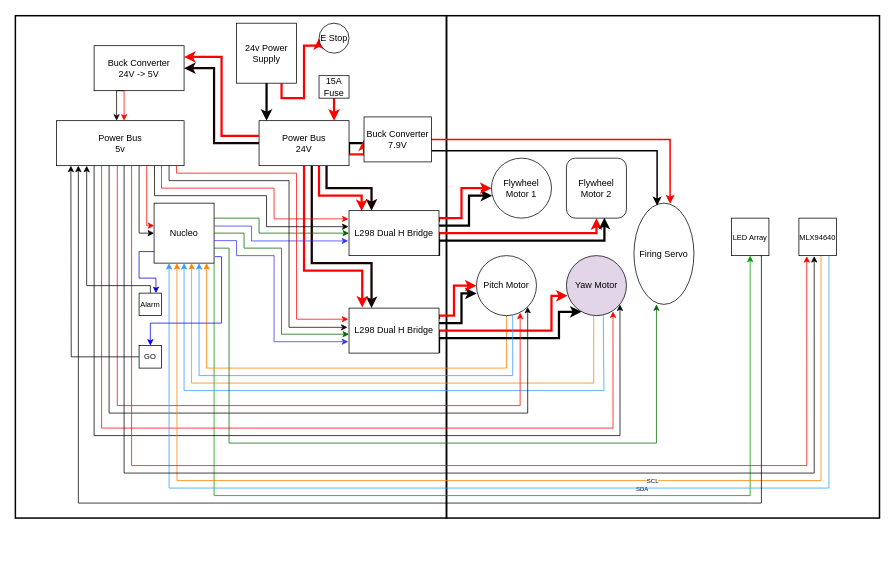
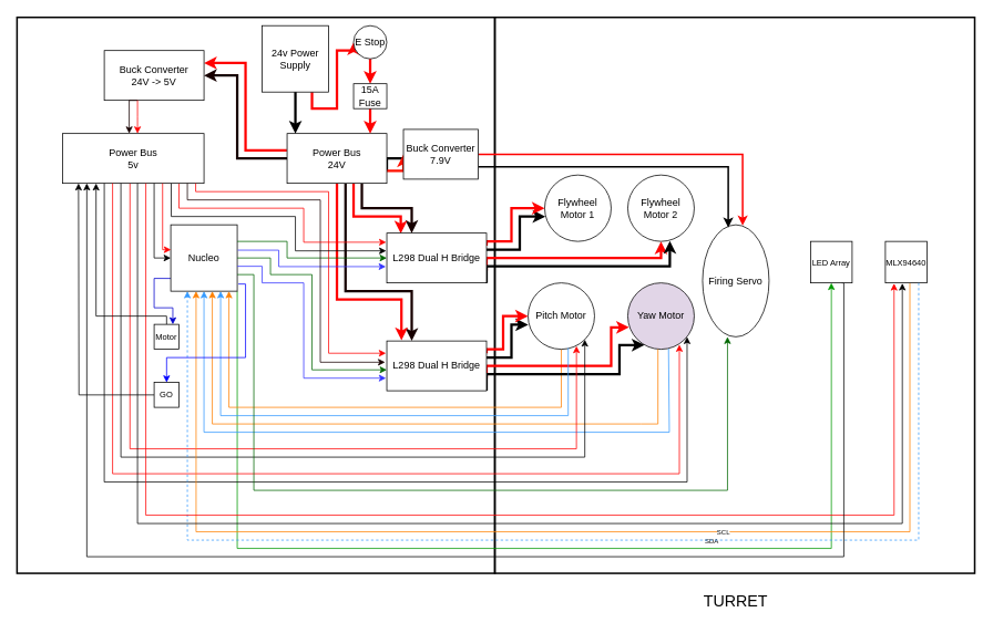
+ <mxCell id="72" style="edgeStyle=orthogonalEdgeStyle;rounded=0;orthogonalLoop=1;jettySize=auto;html=1;exitX=0.5;exitY=1;exitDx=0;exitDy=0;entryX=0.5;entryY=0;entryDx=0;entryDy=0;strokeWidth=3;strokeColor=#ff0000;" edge="1" parent="1" source="73" target="75"><mxGeometry relative="1" as="geometry"><Array as="points" /></mxGeometry></mxCell>
- <mxCell id="20" value="Flywheel&lt;br&gt;Motor 2" style="whiteSpace=wrap;html=1;rounded=1;" parent="1" vertex="1"><mxGeometry x="755" y="210" width="80" height="80" as="geometry" /></mxCell>
+ <mxCell id="20" value="Flywheel&lt;br&gt;Motor 2" style="ellipse;whiteSpace=wrap;html=1;" parent="1" vertex="1"><mxGeometry x="755" y="210" width="80" height="80" as="geometry" /></mxCell>
- <mxCell id="67" value="&lt;font style=&quot;font-size: 10px;&quot;&gt;Alarm&lt;/font&gt;" style="whiteSpace=wrap;html=1;aspect=fixed;" vertex="1" parent="1"><mxGeometry x="185" y="390" width="30" height="30" as="geometry" /></mxCell>
+ <mxCell id="67" value="&lt;font style=&quot;font-size: 10px;&quot;&gt;Motor&lt;/font&gt;" style="whiteSpace=wrap;html=1;aspect=fixed;" vertex="1" parent="1"><mxGeometry x="185" y="390" width="30" height="30" as="geometry" /></mxCell>
- <mxCell id="59" value="" style="endArrow=classic;html=1;rounded=0;strokeColor=#3399FF;entryX=0.25;entryY=1;entryDx=0;entryDy=0;edgeStyle=orthogonalEdgeStyle;exitX=0.802;exitY=1.002;exitDx=0;exitDy=0;exitPerimeter=0;" parent="1" source="56" target="6" edge="1"><mxGeometry width="50" height="50" relative="1" as="geometry"><mxPoint x="990" y="510" as="sourcePoint" /><mxPoint x="225" y="351.12" as="targetPoint" /><Array as="points"><mxPoint x="1105" y="650" /><mxPoint x="225" y="650" /></Array></mxGeometry></mxCell>
+ <mxCell id="59" value="" style="endArrow=classic;html=1;rounded=0;strokeColor=#3399FF;entryX=0.25;entryY=1;entryDx=0;entryDy=0;edgeStyle=orthogonalEdgeStyle;exitX=0.802;exitY=1.002;exitDx=0;exitDy=0;exitPerimeter=0;dashed=1;" parent="1" source="56" target="6" edge="1"><mxGeometry width="50" height="50" relative="1" as="geometry"><mxPoint x="990" y="510" as="sourcePoint" /><mxPoint x="225" y="351.12" as="targetPoint" /><Array as="points"><mxPoint x="1105" y="650" /><mxPoint x="225" y="650" /></Array></mxGeometry></mxCell>
+ <mxCell id="63" value="&lt;font style=&quot;font-size: 19px;&quot;&gt;TURRET&lt;/font&gt;" style="text;html=1;strokeColor=none;fillColor=none;align=center;verticalAlign=middle;whiteSpace=wrap;rounded=0;" parent="1" vertex="1"><mxGeometry x="695" y="710" width="380" height="30" as="geometry" /></mxCell>
